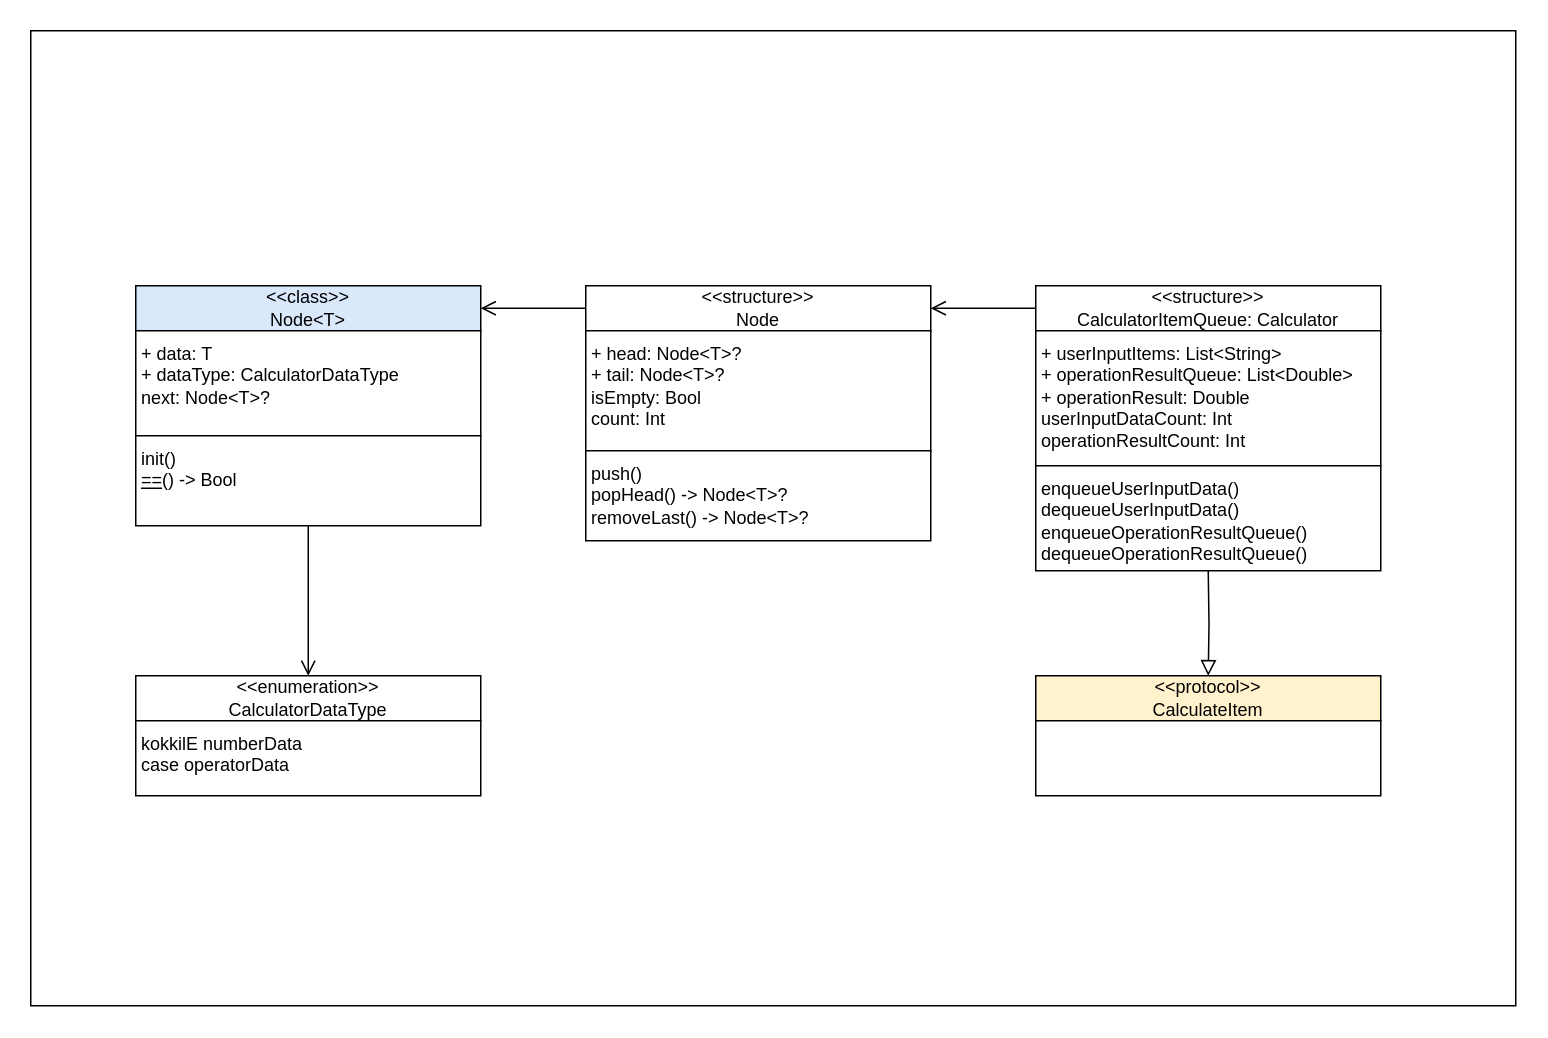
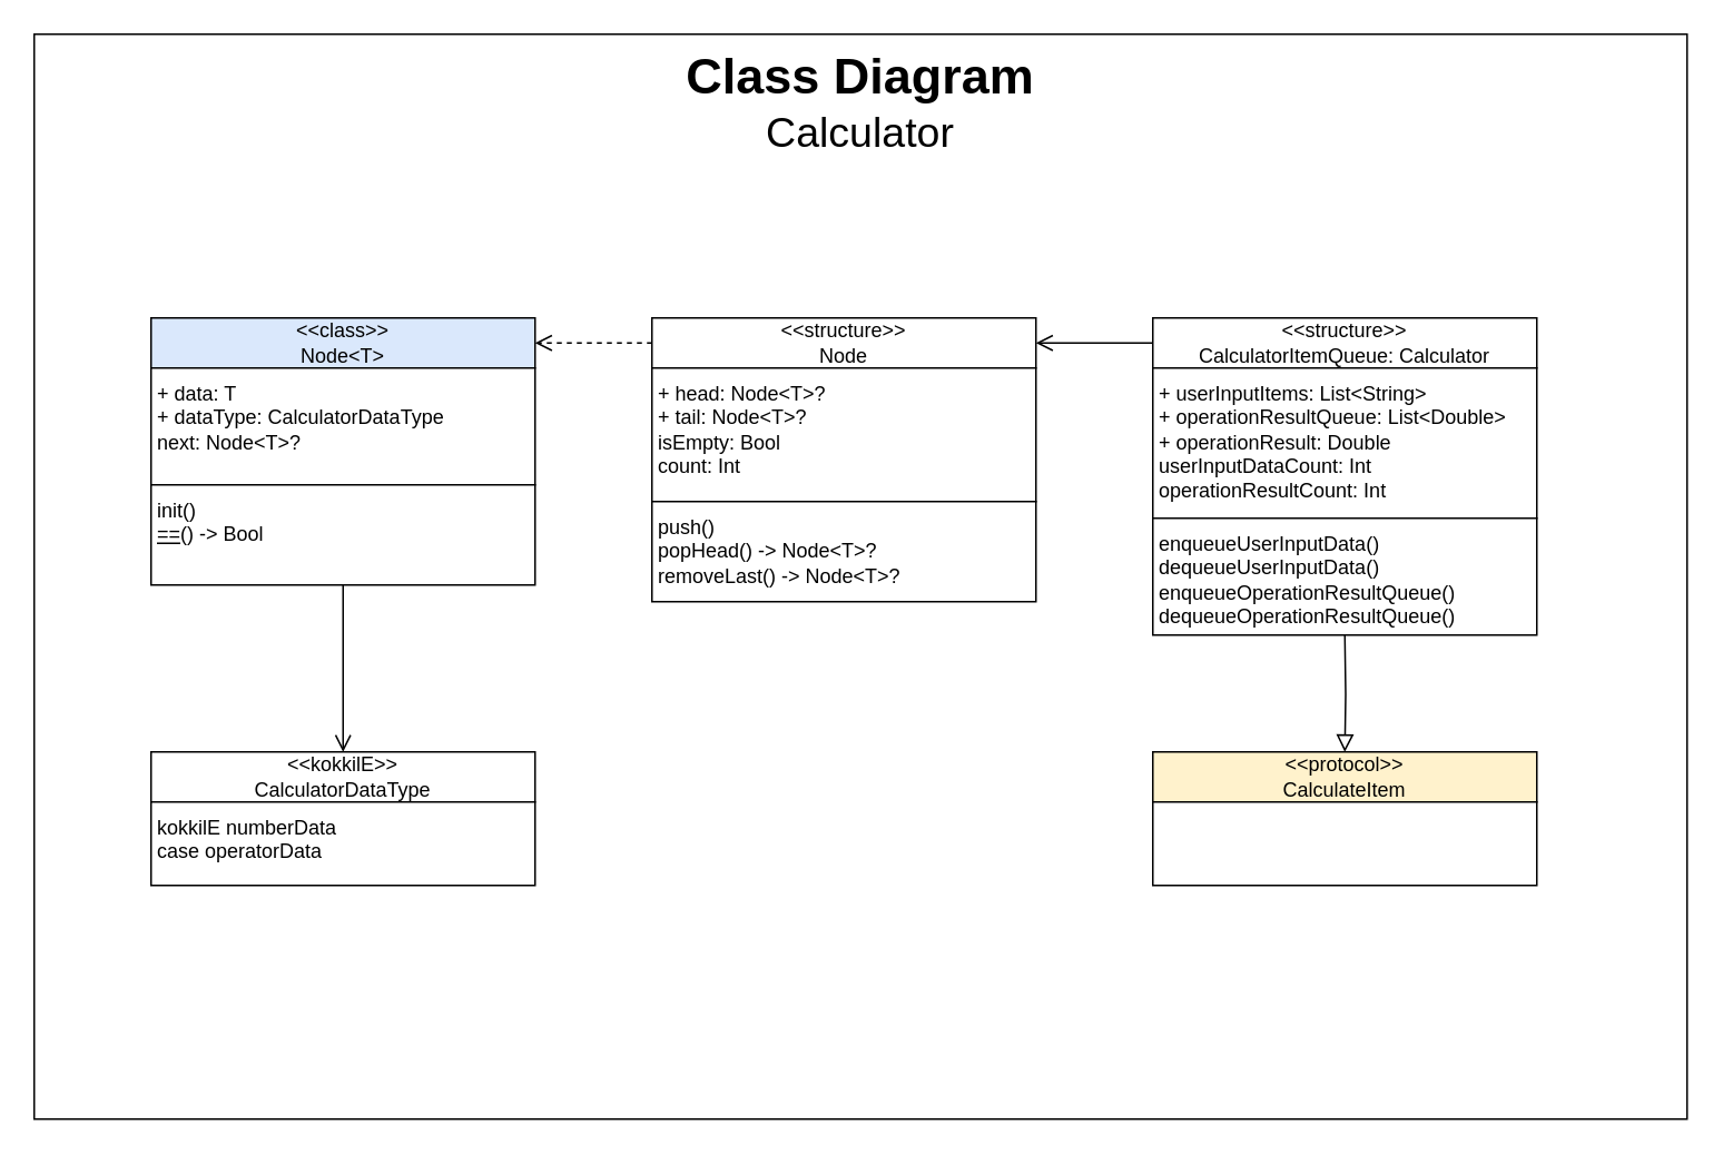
+ <mxCell id="4" value="&lt;font&gt;&lt;span style=&quot;font-weight: bold; font-size: 30px;&quot;&gt;Class Diagram&lt;/span&gt;&lt;br&gt;&lt;font style=&quot;font-size: 25px;&quot;&gt;Calculator&lt;/font&gt;&lt;/font&gt;" style="rounded=0;whiteSpace=wrap;html=1;strokeColor=none;fillColor=none;" vertex="1" parent="2"><mxGeometry x="346.25" width="297.5" height="80" as="geometry" /></mxCell>
- <mxCell id="25" style="edgeStyle=orthogonalEdgeStyle;rounded=0;orthogonalLoop=1;jettySize=auto;html=1;exitX=0;exitY=0.5;exitDx=0;exitDy=0;entryX=1;entryY=0.5;entryDx=0;entryDy=0;strokeWidth=1;endArrow=open;endFill=0;endSize=8;" edge="1" parent="1" source="17" target="13"><mxGeometry relative="1" as="geometry" /></mxCell>
+ <mxCell id="25" style="edgeStyle=orthogonalEdgeStyle;rounded=0;orthogonalLoop=1;jettySize=auto;html=1;exitX=0;exitY=0.5;exitDx=0;exitDy=0;entryX=1;entryY=0.5;entryDx=0;entryDy=0;strokeWidth=1;endArrow=open;endFill=0;endSize=8;dashed=1;" edge="1" parent="1" source="17" target="13"><mxGeometry relative="1" as="geometry" /></mxCell>
- <mxCell id="10" value="&amp;lt;&amp;lt;enumeration&amp;gt;&amp;gt;&lt;br&gt;CalculatorDataType" style="rounded=0;whiteSpace=wrap;html=1;align=center;verticalAlign=middle;spacingTop=2;spacingLeft=2;spacingBottom=2;spacingRight=2;" vertex="1" parent="9"><mxGeometry width="230" height="30" as="geometry" /></mxCell>
+ <mxCell id="10" value="&amp;lt;&amp;lt;kokkilE&amp;gt;&amp;gt;&lt;br&gt;CalculatorDataType" style="rounded=0;whiteSpace=wrap;html=1;align=center;verticalAlign=middle;spacingTop=2;spacingLeft=2;spacingBottom=2;spacingRight=2;" vertex="1" parent="9"><mxGeometry width="230" height="30" as="geometry" /></mxCell>
